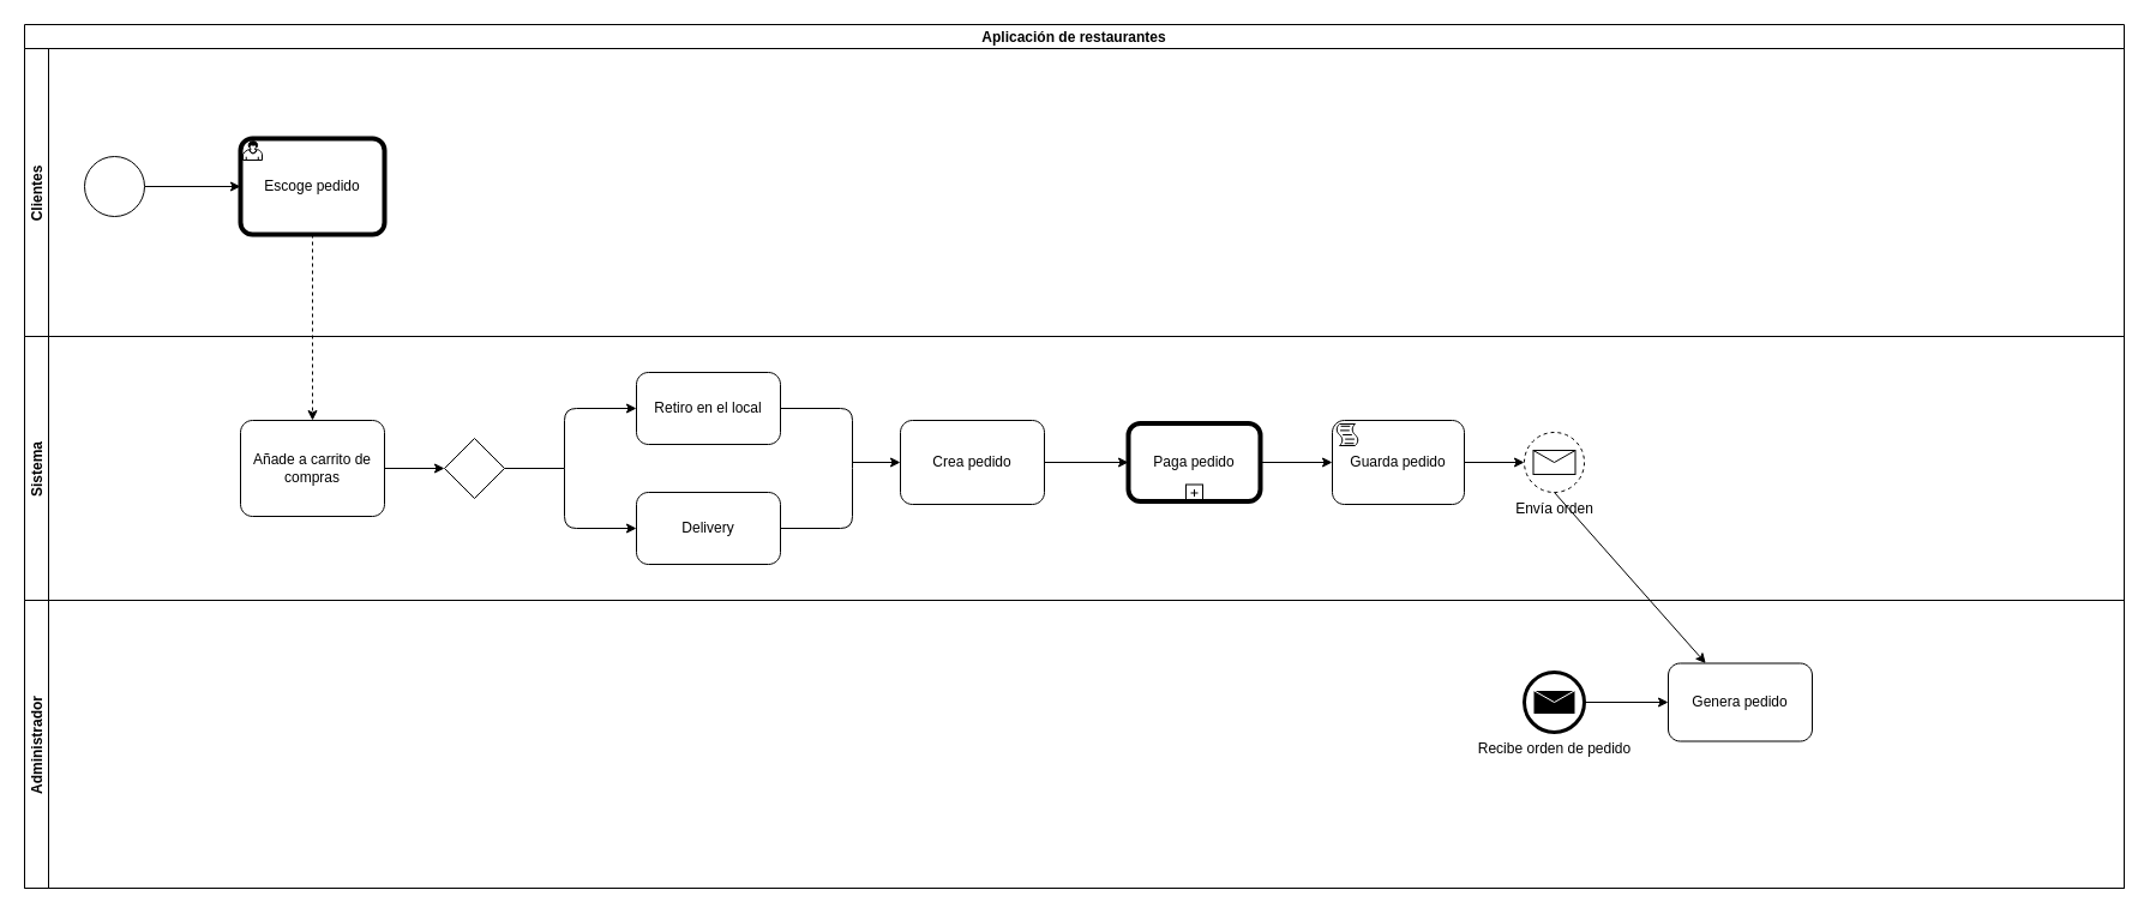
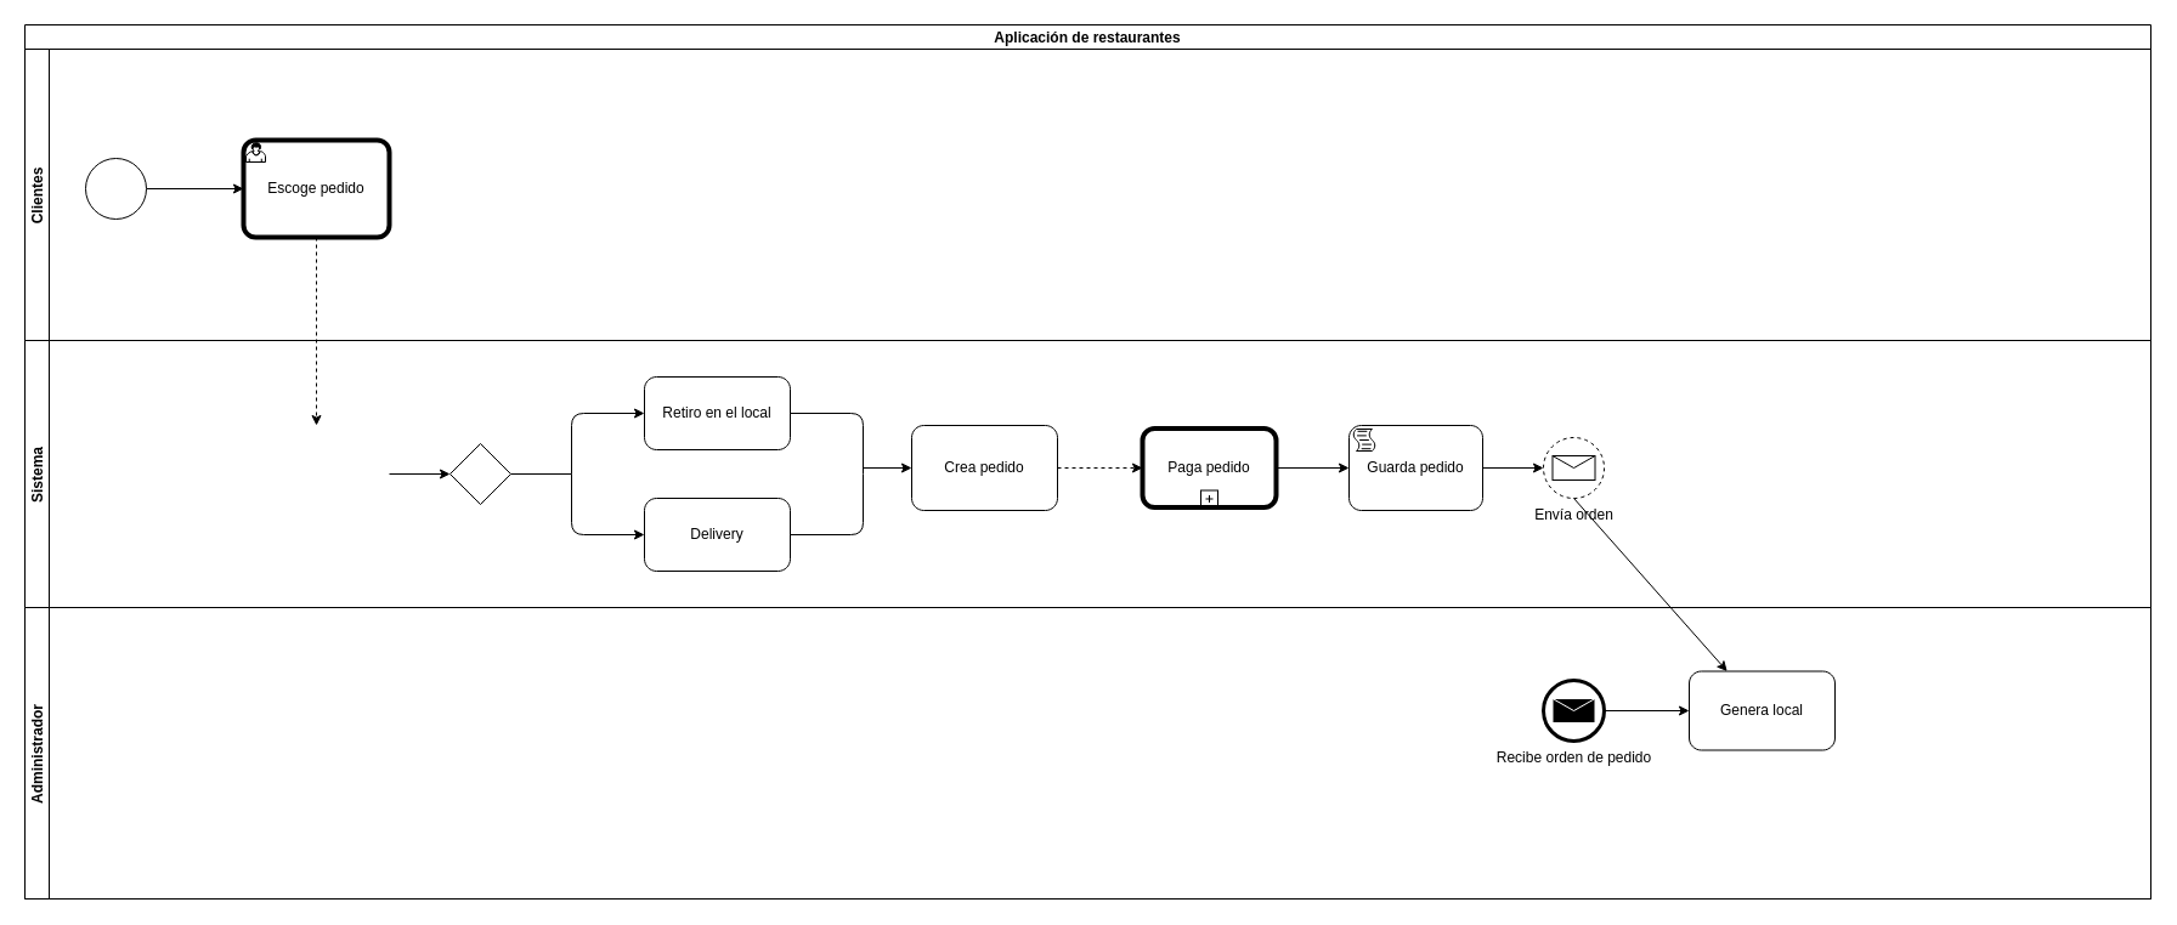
- <mxCell id="21" value="" style="edgeStyle=orthogonalEdgeStyle;rounded=0;orthogonalLoop=1;jettySize=auto;html=1;" edge="1" parent="7" source="22" target="8"><mxGeometry relative="1" as="geometry" /></mxCell>
+ <mxCell id="21" value="" style="edgeStyle=orthogonalEdgeStyle;rounded=0;orthogonalLoop=1;jettySize=auto;html=1;dashed=1;" edge="1" parent="7" source="22" target="8"><mxGeometry relative="1" as="geometry" /></mxCell>
- <mxCell id="11" value="Añade a carrito de compras" style="points=[[0.25,0,0],[0.5,0,0],[0.75,0,0],[1,0.25,0],[1,0.5,0],[1,0.75,0],[0.75,1,0],[0.5,1,0],[0.25,1,0],[0,0.75,0],[0,0.5,0],[0,0.25,0]];shape=mxgraph.bpmn.task;whiteSpace=wrap;rectStyle=rounded;size=10;taskMarker=abstract;" vertex="1" parent="7"><mxGeometry x="180" y="70" width="120" height="80" as="geometry" /></mxCell>
- <mxCell id="28" value="Genera pedido" style="points=[[0.25,0,0],[0.5,0,0],[0.75,0,0],[1,0.25,0],[1,0.5,0],[1,0.75,0],[0.75,1,0],[0.5,1,0],[0.25,1,0],[0,0.75,0],[0,0.5,0],[0,0.25,0]];shape=mxgraph.bpmn.task;whiteSpace=wrap;rectStyle=rounded;size=10;taskMarker=abstract;" vertex="1" parent="26"><mxGeometry x="1370" y="52.5" width="120" height="65" as="geometry" /></mxCell>
+ <mxCell id="28" value="Genera local" style="points=[[0.25,0,0],[0.5,0,0],[0.75,0,0],[1,0.25,0],[1,0.5,0],[1,0.75,0],[0.75,1,0],[0.5,1,0],[0.25,1,0],[0,0.75,0],[0,0.5,0],[0,0.25,0]];shape=mxgraph.bpmn.task;whiteSpace=wrap;rectStyle=rounded;size=10;taskMarker=abstract;" vertex="1" parent="26"><mxGeometry x="1370" y="52.5" width="120" height="65" as="geometry" /></mxCell>
